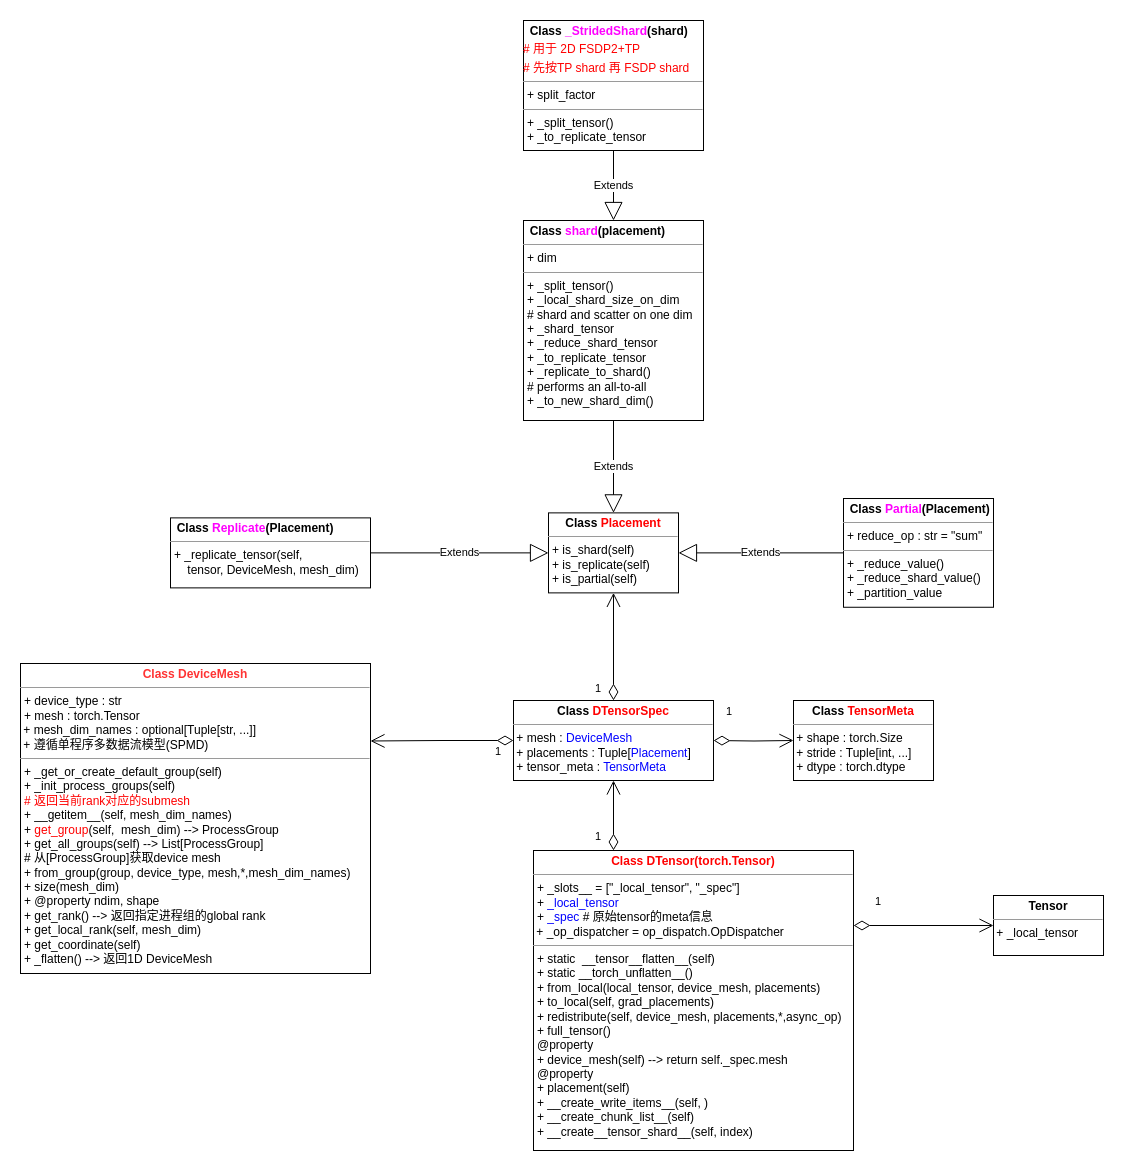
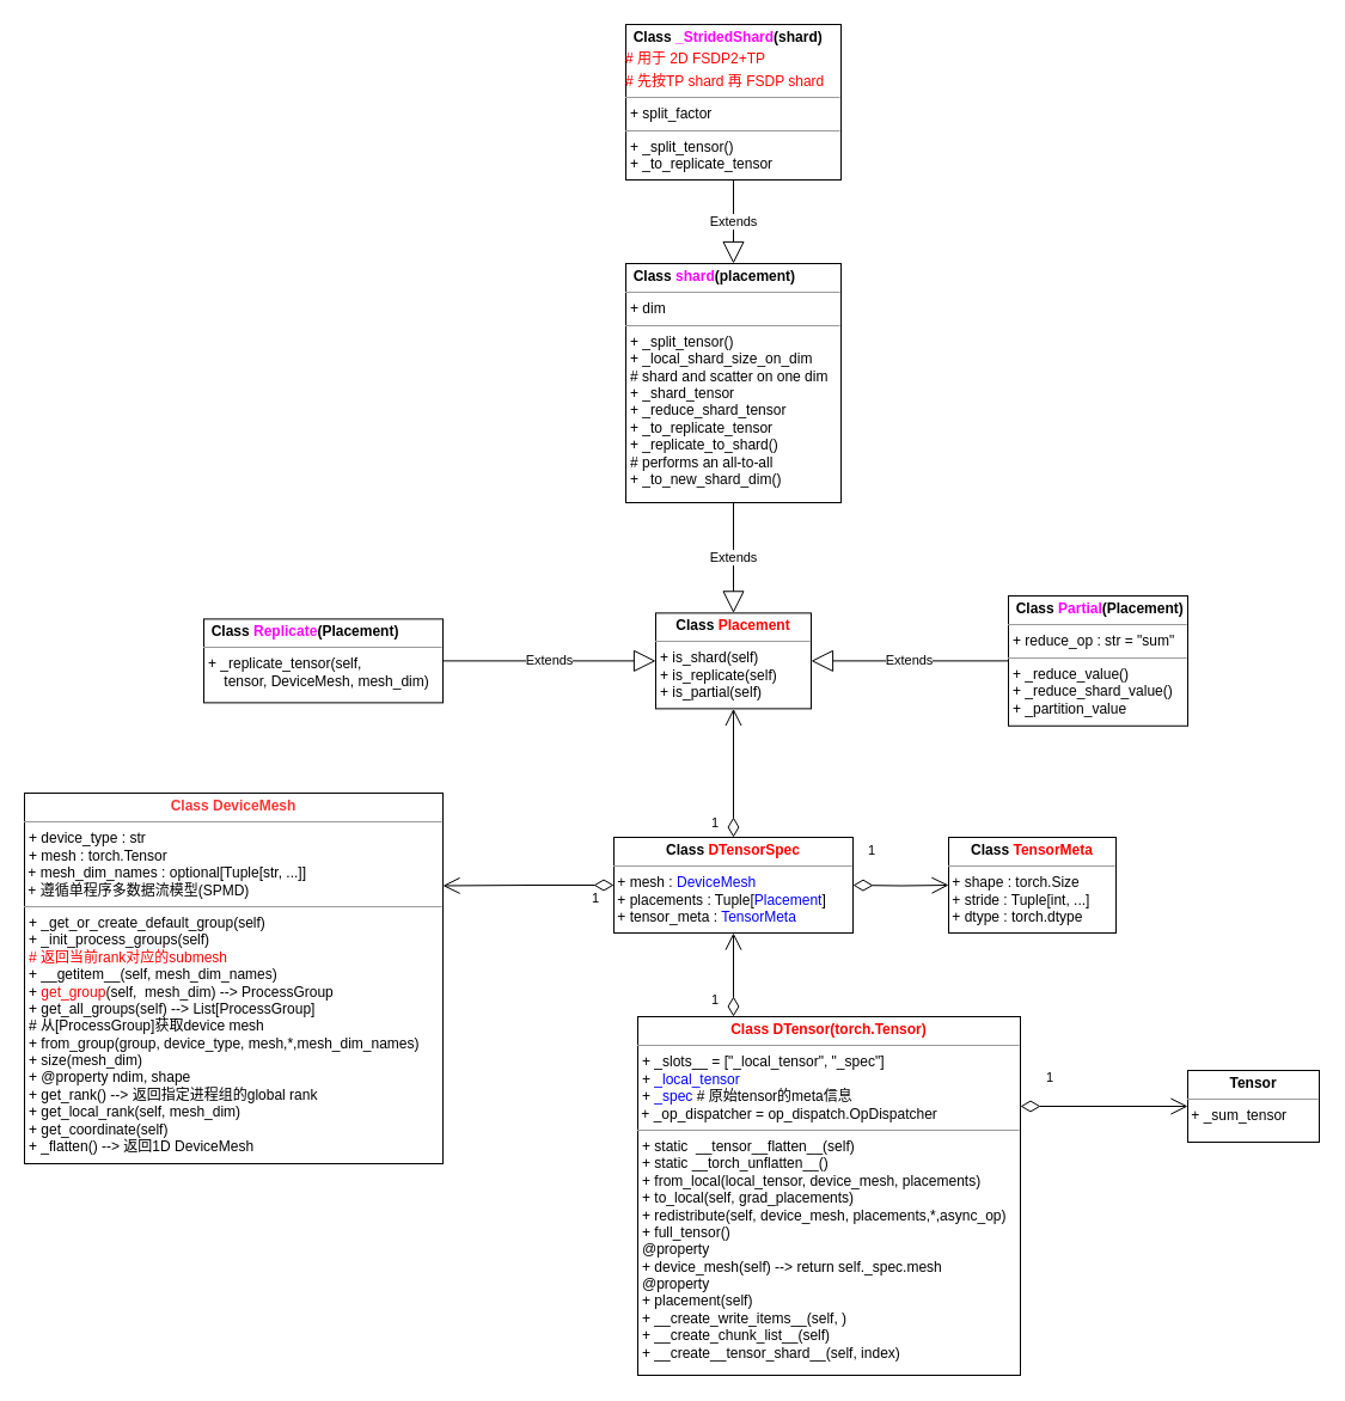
- <mxCell id="5" value="&lt;p style=&quot;margin:0px;margin-top:4px;text-align:center;&quot;&gt;&lt;b&gt;Tensor&lt;/b&gt;&lt;/p&gt;&lt;hr size=&quot;1&quot;&gt;&lt;p style=&quot;margin:0px;margin-left:4px;&quot;&gt;&lt;/p&gt;&amp;nbsp;+ _local_tensor&lt;br&gt;&lt;p style=&quot;margin:0px;margin-left:4px;&quot;&gt;&lt;/p&gt;&lt;p style=&quot;margin:0px;margin-left:4px;&quot;&gt;&lt;/p&gt;" style="verticalAlign=top;align=left;overflow=fill;html=1;whiteSpace=wrap;" vertex="1" parent="1"><mxGeometry x="993" y="895" width="110" height="60" as="geometry" /></mxCell>
+ <mxCell id="5" value="&lt;p style=&quot;margin:0px;margin-top:4px;text-align:center;&quot;&gt;&lt;b&gt;Tensor&lt;/b&gt;&lt;/p&gt;&lt;hr size=&quot;1&quot;&gt;&lt;p style=&quot;margin:0px;margin-left:4px;&quot;&gt;&lt;/p&gt;&amp;nbsp;+ _sum_tensor&lt;br&gt;&lt;p style=&quot;margin:0px;margin-left:4px;&quot;&gt;&lt;/p&gt;&lt;p style=&quot;margin:0px;margin-left:4px;&quot;&gt;&lt;/p&gt;" style="verticalAlign=top;align=left;overflow=fill;html=1;whiteSpace=wrap;" vertex="1" parent="1"><mxGeometry x="993" y="895" width="110" height="60" as="geometry" /></mxCell>
